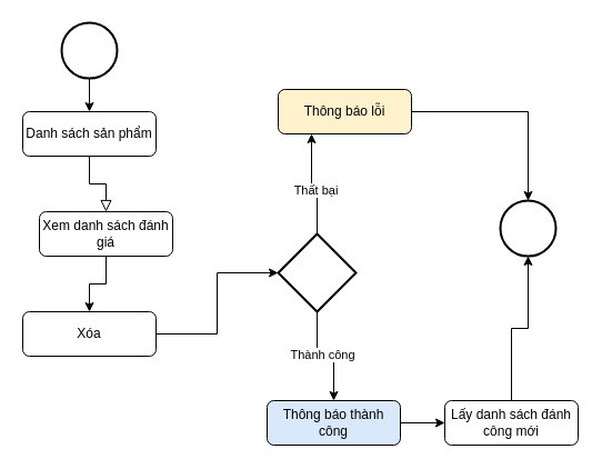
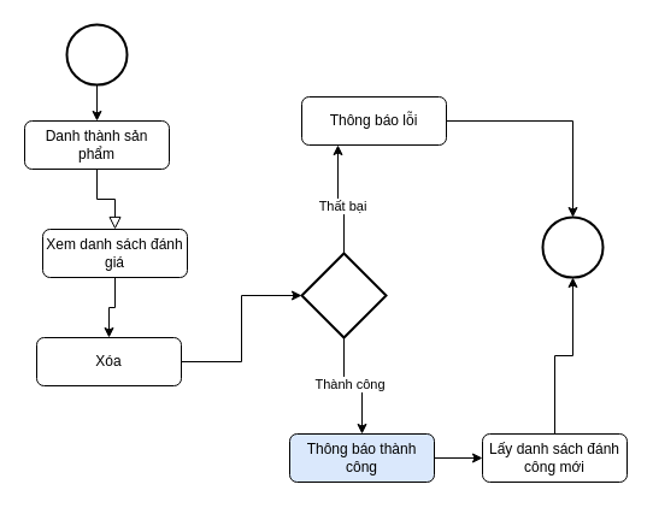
- <mxCell id="17" value="Thông báo lỗi" style="rounded=1;whiteSpace=wrap;html=1;fontSize=12;glass=0;strokeWidth=1;shadow=0;fillColor=#fff2cc;" vertex="1" parent="1"><mxGeometry x="250" y="80" width="120" height="40" as="geometry" /></mxCell>
+ <mxCell id="17" value="Thông báo lỗi" style="rounded=1;whiteSpace=wrap;html=1;fontSize=12;glass=0;strokeWidth=1;shadow=0;" vertex="1" parent="1"><mxGeometry x="250" y="80" width="120" height="40" as="geometry" /></mxCell>
- <mxCell id="3" value="Danh sách sản phẩm" style="rounded=1;whiteSpace=wrap;html=1;fontSize=12;glass=0;strokeWidth=1;shadow=0;" parent="1" vertex="1"><mxGeometry x="20" y="100" width="120" height="40" as="geometry" /></mxCell>
+ <mxCell id="3" value="Danh thành sản phẩm" style="rounded=1;whiteSpace=wrap;html=1;fontSize=12;glass=0;strokeWidth=1;shadow=0;" parent="1" vertex="1"><mxGeometry x="20" y="100" width="120" height="40" as="geometry" /></mxCell>
- <mxCell id="10" value="Xóa" style="rounded=1;whiteSpace=wrap;html=1;fontSize=12;glass=0;strokeWidth=1;shadow=0;" vertex="1" parent="1"><mxGeometry x="20" y="280" width="120" height="40" as="geometry" /></mxCell>
+ <mxCell id="10" value="Xóa" style="rounded=1;whiteSpace=wrap;html=1;fontSize=12;glass=0;strokeWidth=1;shadow=0;" vertex="1" parent="1"><mxGeometry x="30" y="280" width="120" height="40" as="geometry" /></mxCell>
